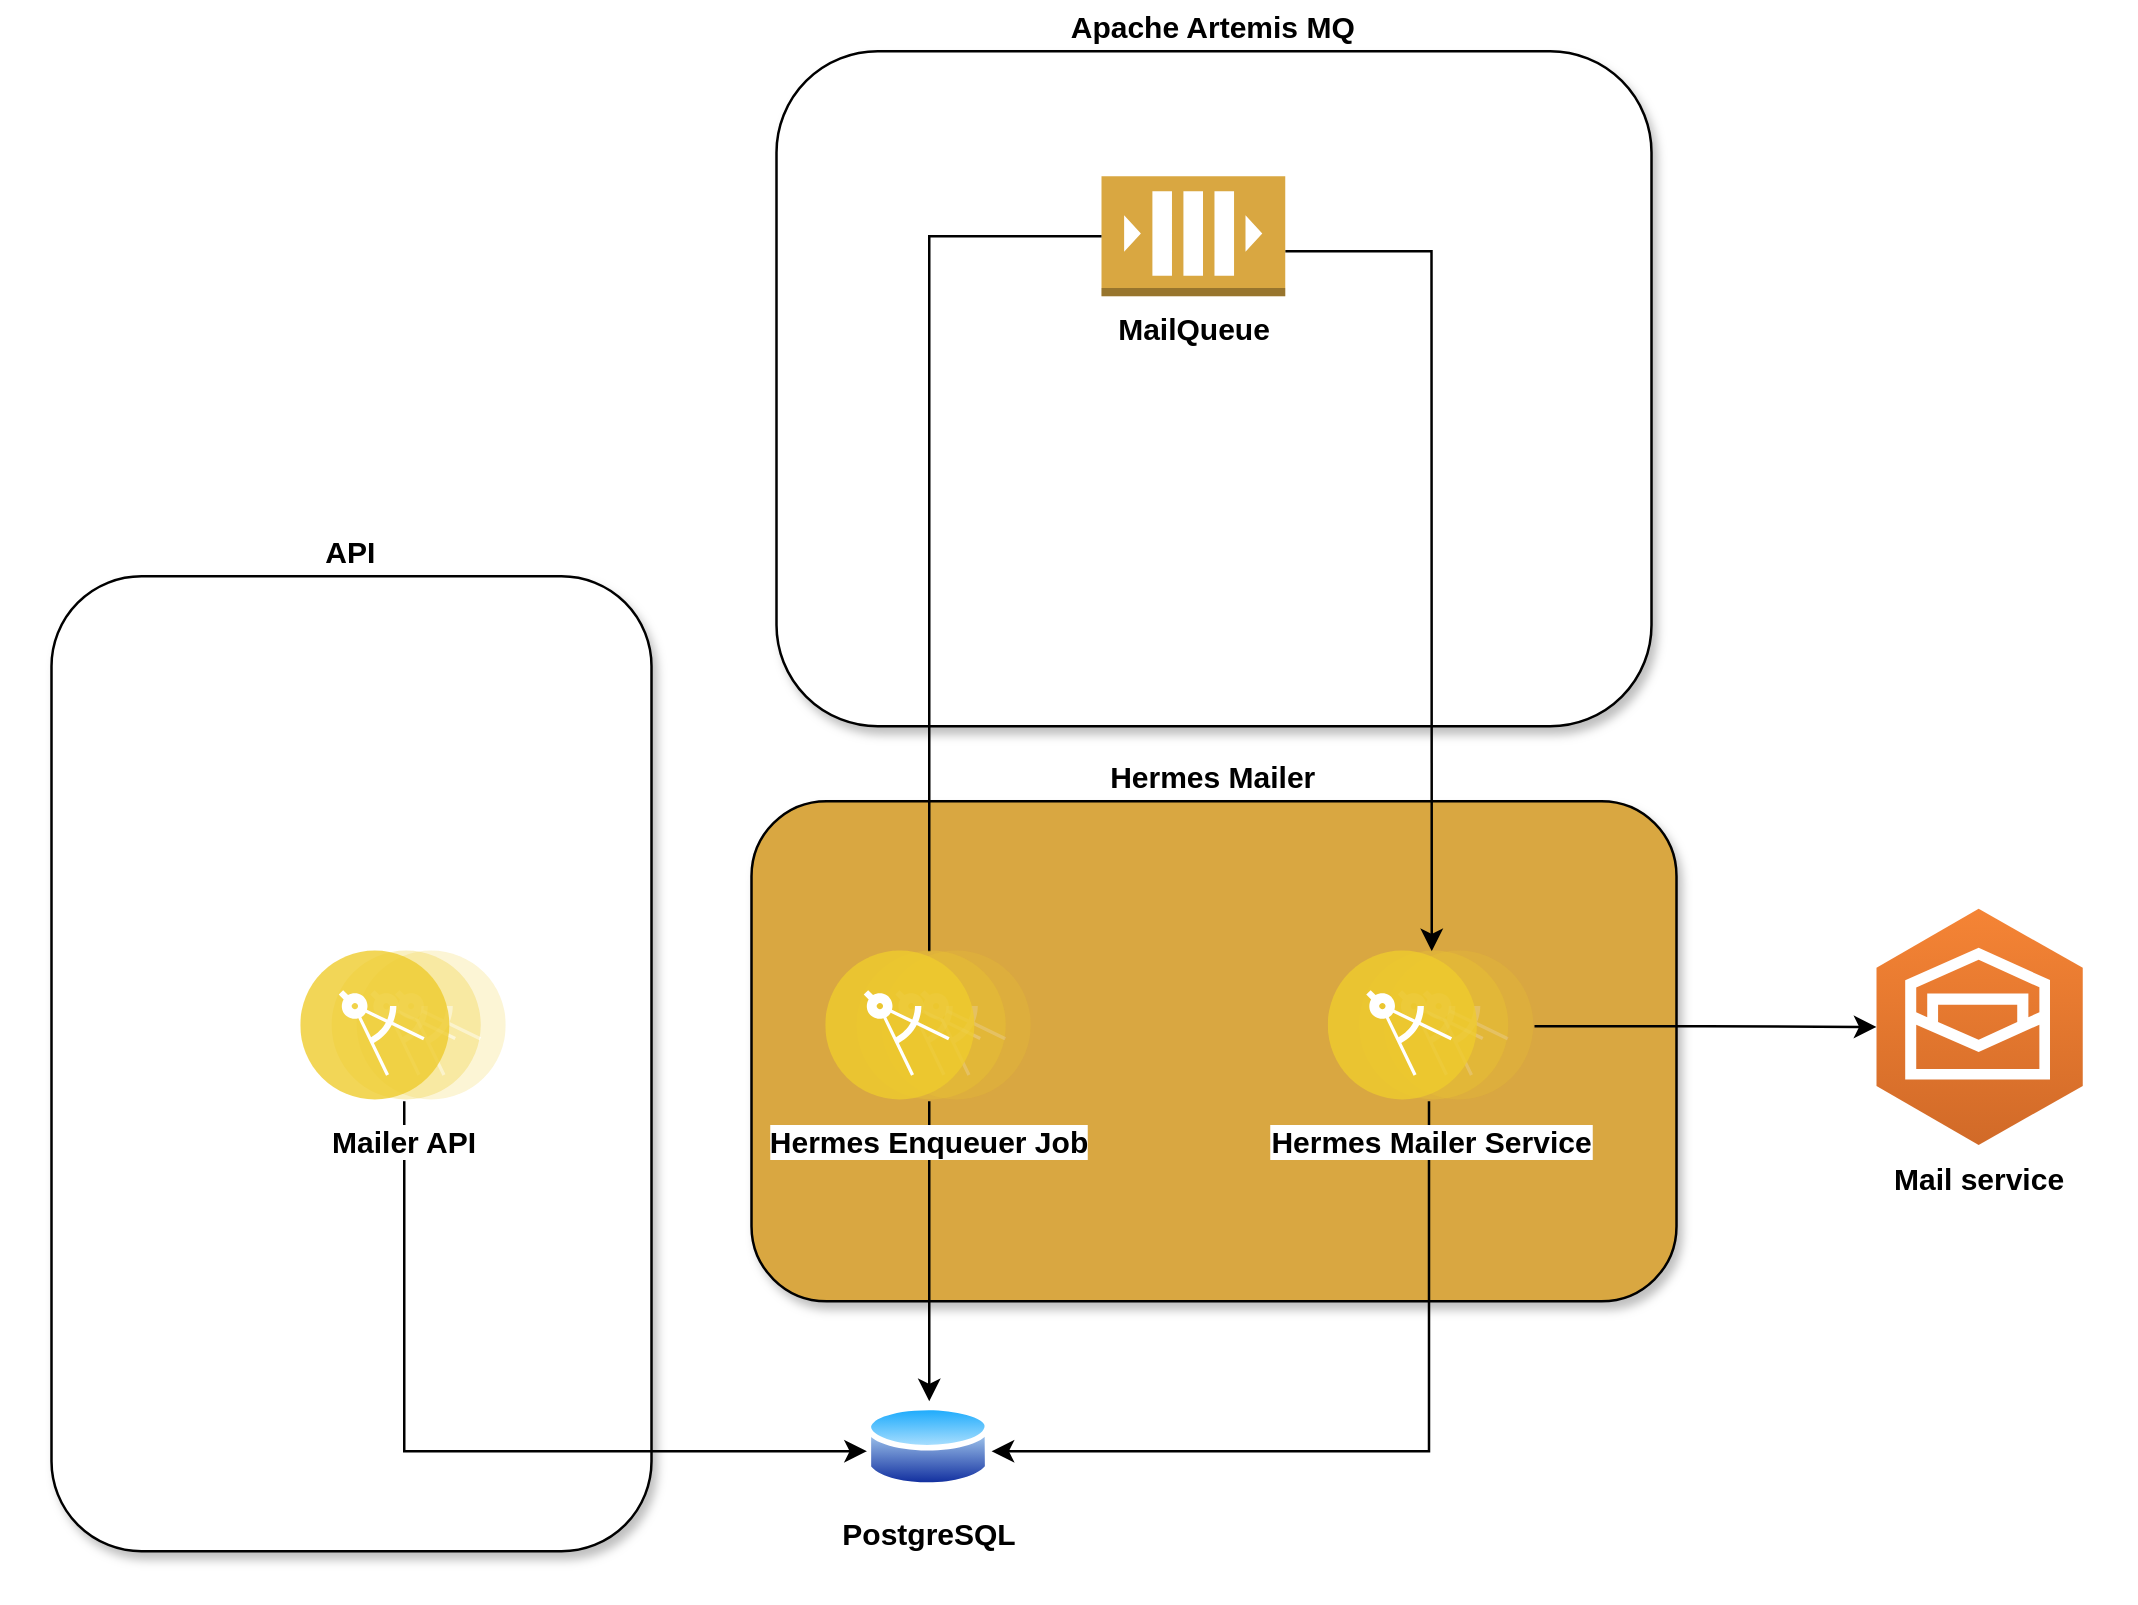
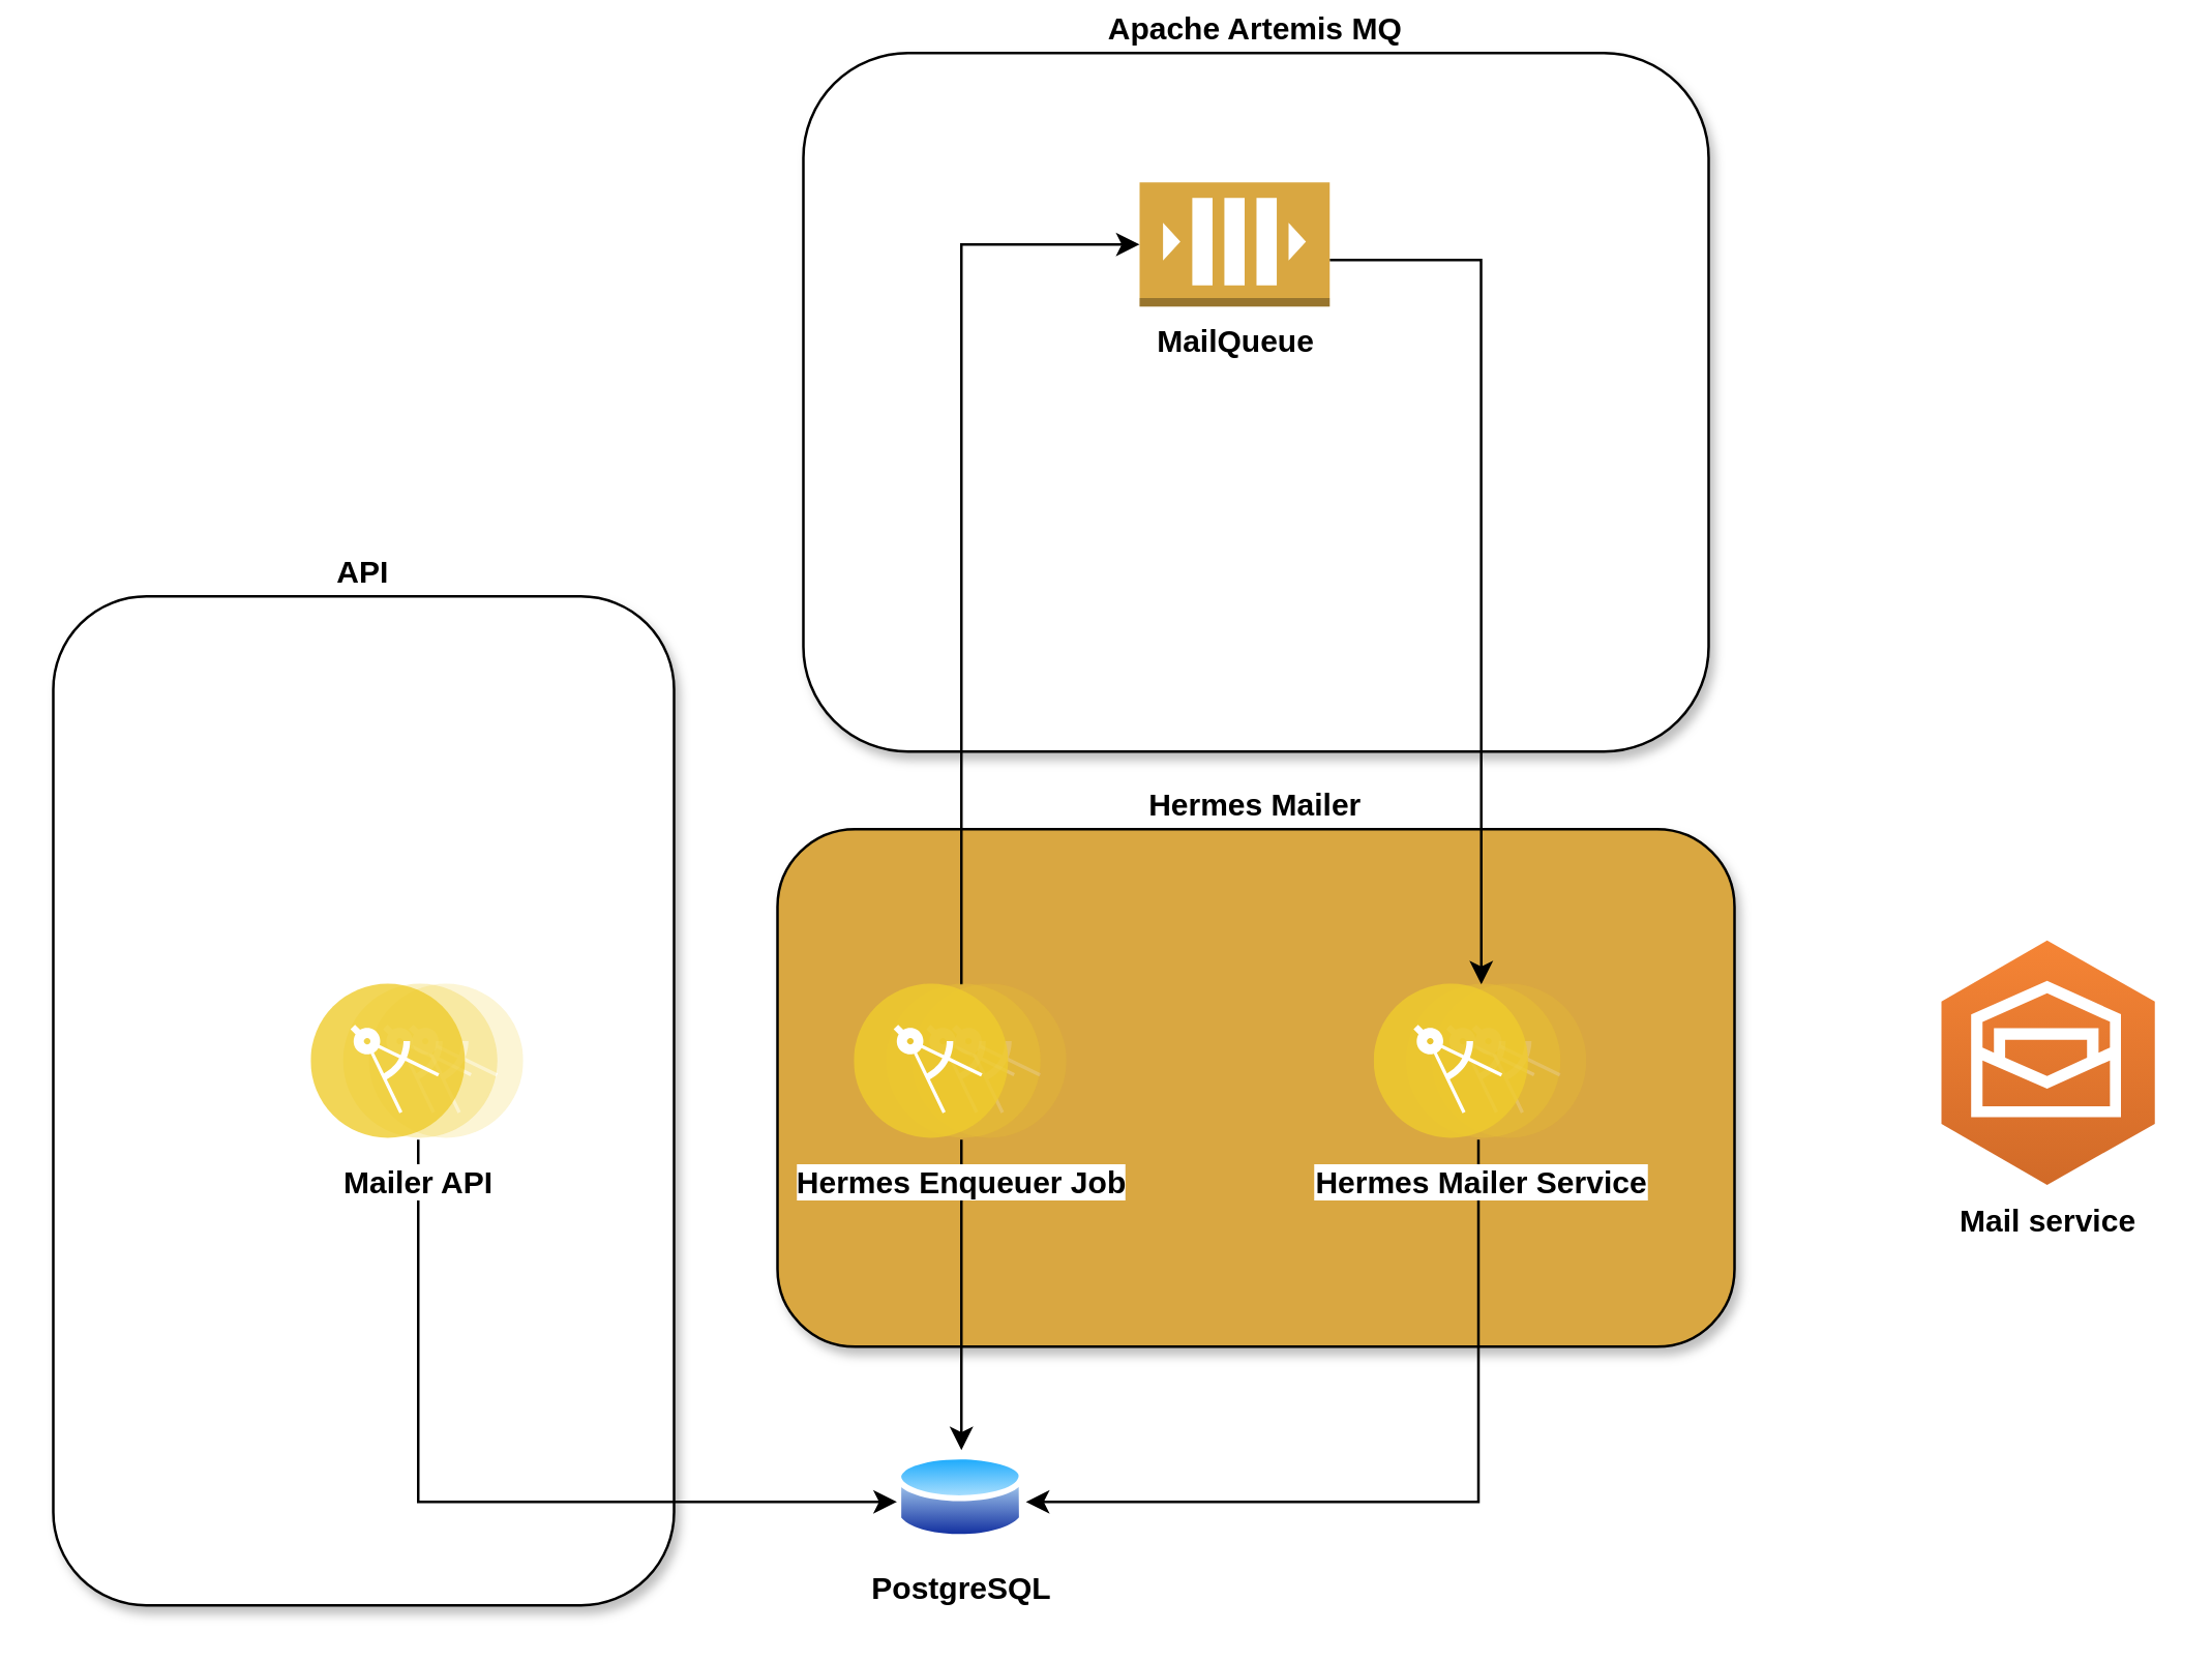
- <mxCell id="11" style="edgeStyle=orthogonalEdgeStyle;rounded=0;orthogonalLoop=1;jettySize=auto;html=1;entryX=0;entryY=0.5;entryDx=0;entryDy=0;entryPerimeter=0;endArrow=none;" edge="1" parent="1" source="12" target="6"><mxGeometry relative="1" as="geometry"><Array as="points"><mxPoint x="371" y="94" /></Array></mxGeometry></mxCell>
+ <mxCell id="11" style="edgeStyle=orthogonalEdgeStyle;rounded=0;orthogonalLoop=1;jettySize=auto;html=1;entryX=0;entryY=0.5;entryDx=0;entryDy=0;entryPerimeter=0;" edge="1" parent="1" source="12" target="6"><mxGeometry relative="1" as="geometry"><Array as="points"><mxPoint x="371" y="94" /></Array></mxGeometry></mxCell>
- <mxCell id="14" style="edgeStyle=orthogonalEdgeStyle;rounded=0;orthogonalLoop=1;jettySize=auto;html=1;fontColor=#000000;" parent="1" source="15" target="16" edge="1"><mxGeometry relative="1" as="geometry" /></mxCell>
